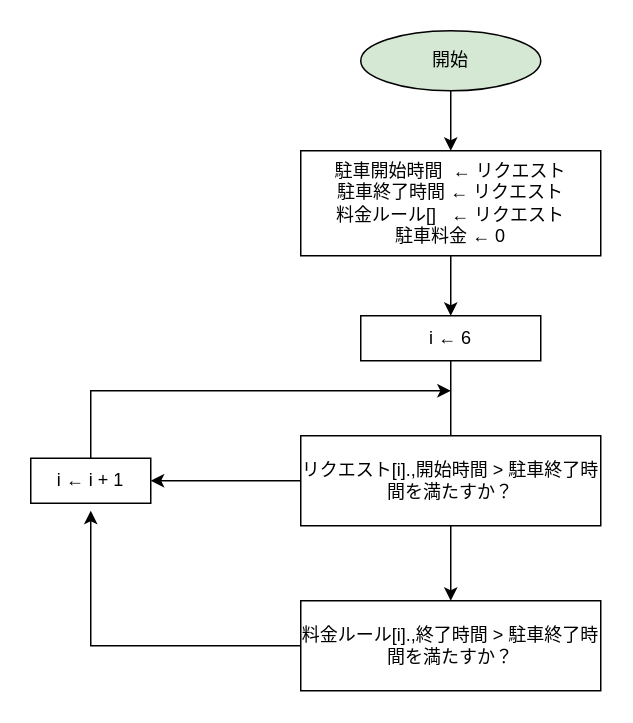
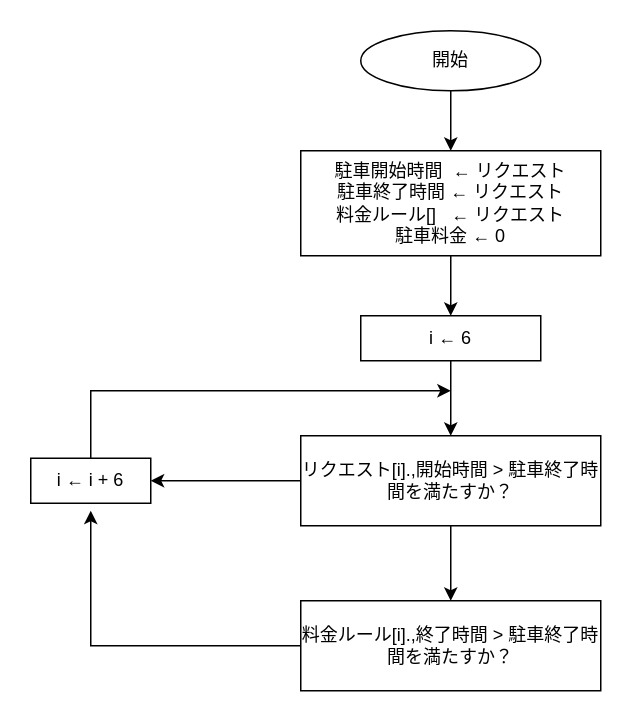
- <mxCell id="3" value="開始" style="ellipse;whiteSpace=wrap;html=1;fillColor=#d5e8d4;" vertex="1" parent="1"><mxGeometry x="240" y="20" width="120" height="40" as="geometry" /></mxCell>
+ <mxCell id="3" value="開始" style="ellipse;whiteSpace=wrap;html=1;" vertex="1" parent="1"><mxGeometry x="240" y="20" width="120" height="40" as="geometry" /></mxCell>
- <mxCell id="6" value="" style="edgeStyle=orthogonalEdgeStyle;rounded=0;orthogonalLoop=1;jettySize=auto;html=1;endArrow=none;" edge="1" parent="1" source="7" target="10"><mxGeometry relative="1" as="geometry" /></mxCell>
+ <mxCell id="6" value="" style="edgeStyle=orthogonalEdgeStyle;rounded=0;orthogonalLoop=1;jettySize=auto;html=1;" edge="1" parent="1" source="7" target="10"><mxGeometry relative="1" as="geometry" /></mxCell>
- <mxCell id="12" value="i ← i + 1" style="rounded=0;whiteSpace=wrap;html=1;" vertex="1" parent="1"><mxGeometry x="20" y="305" width="80" height="30" as="geometry" /></mxCell>
+ <mxCell id="12" value="i ← i + 6" style="rounded=0;whiteSpace=wrap;html=1;" vertex="1" parent="1"><mxGeometry x="20" y="305" width="80" height="30" as="geometry" /></mxCell>
